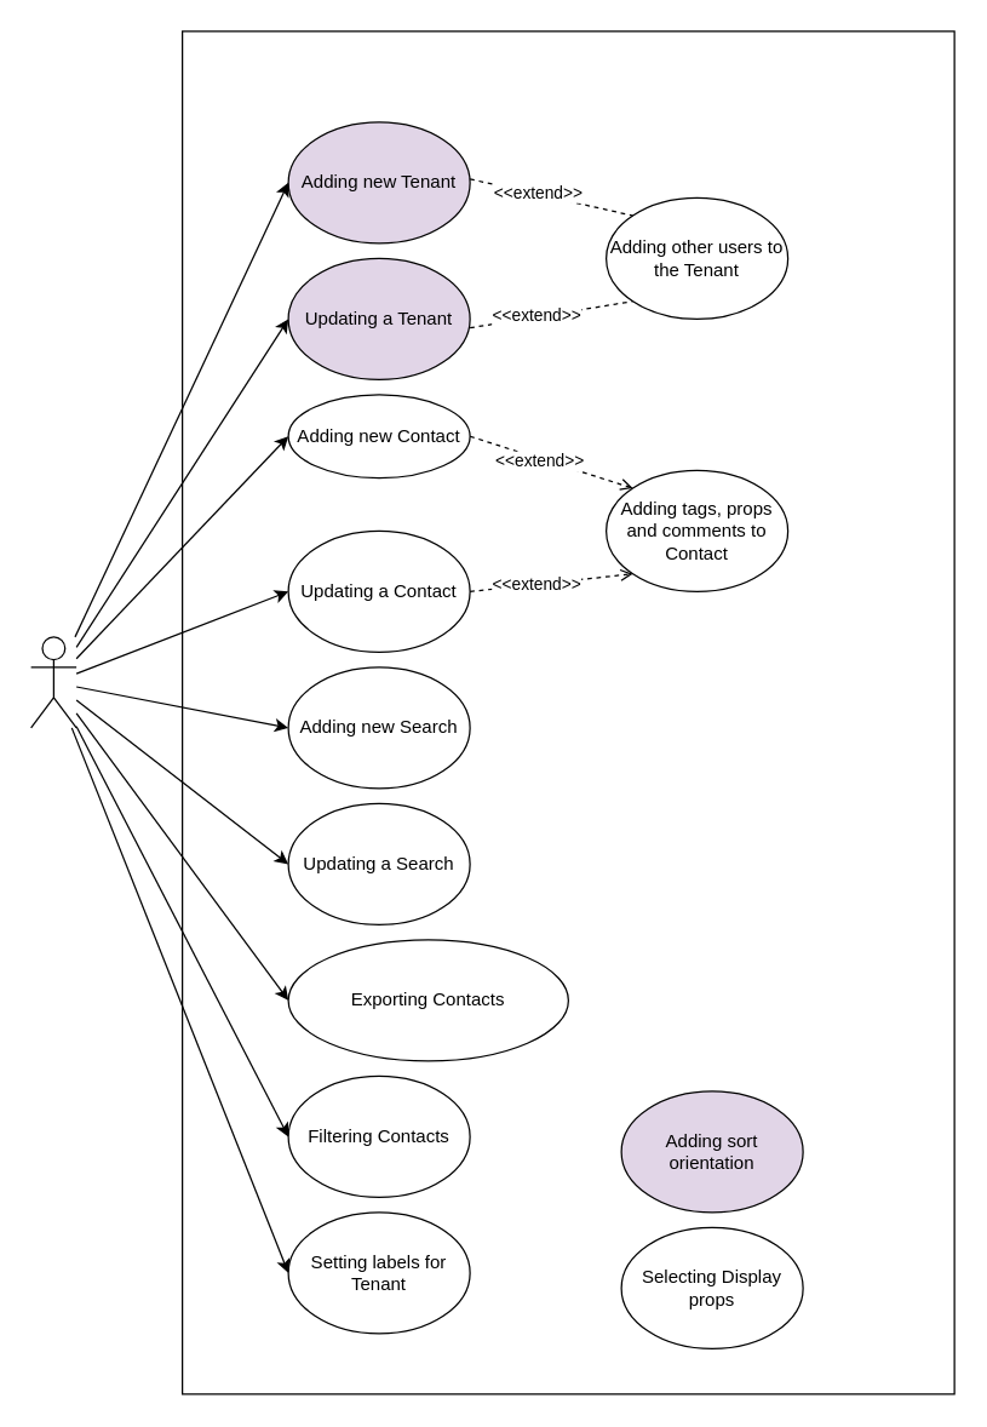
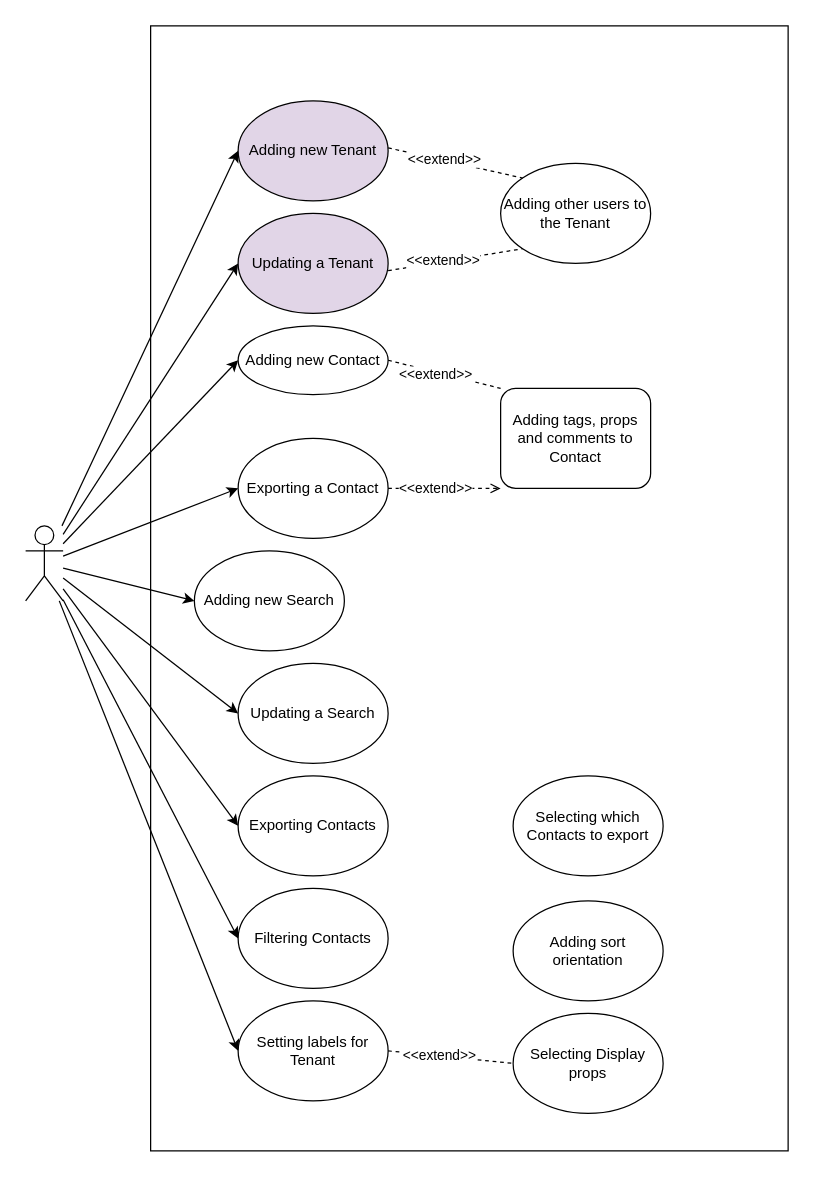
- <mxCell id="15" value="" style="endArrow=open;dashed=1;html=1;rounded=0;entryX=0;entryY=0;entryDx=0;entryDy=0;exitX=1;exitY=0.5;exitDx=0;exitDy=0;" edge="1" parent="1" source="6" target="12"><mxGeometry width="50" height="50" relative="1" as="geometry"><mxPoint x="320" y="400" as="sourcePoint" /><mxPoint x="397.574" y="388.284" as="targetPoint" /></mxGeometry></mxCell>
+ <mxCell id="15" value="" style="endArrow=none;dashed=1;html=1;rounded=0;entryX=0;entryY=0;entryDx=0;entryDy=0;exitX=1;exitY=0.5;exitDx=0;exitDy=0;" edge="1" parent="1" source="6" target="12"><mxGeometry width="50" height="50" relative="1" as="geometry"><mxPoint x="320" y="400" as="sourcePoint" /><mxPoint x="397.574" y="388.284" as="targetPoint" /></mxGeometry></mxCell>
- <mxCell id="12" value="Adding tags, props and comments to Contact" style="ellipse;whiteSpace=wrap;html=1;" vertex="1" parent="1"><mxGeometry x="400" y="310" width="120" height="80" as="geometry" /></mxCell>
+ <mxCell id="12" value="Adding tags, props and comments to Contact" style="whiteSpace=wrap;html=1;rounded=1;" vertex="1" parent="1"><mxGeometry x="400" y="310" width="120" height="80" as="geometry" /></mxCell>
- <mxCell id="7" value="Updating a Contact" style="ellipse;whiteSpace=wrap;html=1;" vertex="1" parent="1"><mxGeometry x="190" y="350" width="120" height="80" as="geometry" /></mxCell>
+ <mxCell id="7" value="Exporting a Contact" style="ellipse;whiteSpace=wrap;html=1;" vertex="1" parent="1"><mxGeometry x="190" y="350" width="120" height="80" as="geometry" /></mxCell>
- <mxCell id="8" value="Adding new Search" style="ellipse;whiteSpace=wrap;html=1;" vertex="1" parent="1"><mxGeometry x="190" y="440" width="120" height="80" as="geometry" /></mxCell>
+ <mxCell id="8" value="Adding new Search" style="ellipse;whiteSpace=wrap;html=1;" vertex="1" parent="1"><mxGeometry x="155" y="440" width="120" height="80" as="geometry" /></mxCell>
- <mxCell id="10" value="Exporting Contacts" style="ellipse;whiteSpace=wrap;html=1;" vertex="1" parent="1"><mxGeometry x="190" y="620" width="185" height="80" as="geometry" /></mxCell>
+ <mxCell id="10" value="Exporting Contacts" style="ellipse;whiteSpace=wrap;html=1;" vertex="1" parent="1"><mxGeometry x="190" y="620" width="120" height="80" as="geometry" /></mxCell>
+ <mxCell id="22" value="Selecting which Contacts to export" style="ellipse;whiteSpace=wrap;html=1;" vertex="1" parent="1"><mxGeometry x="410" y="620" width="120" height="80" as="geometry" /></mxCell>
- <mxCell id="23" value="Adding sort orientation" style="ellipse;whiteSpace=wrap;html=1;fillColor=#e1d5e7;" vertex="1" parent="1"><mxGeometry x="410" y="720" width="120" height="80" as="geometry" /></mxCell>
+ <mxCell id="23" value="Adding sort orientation" style="ellipse;whiteSpace=wrap;html=1;" vertex="1" parent="1"><mxGeometry x="410" y="720" width="120" height="80" as="geometry" /></mxCell>
+ <mxCell id="26" value="" style="endArrow=none;dashed=1;html=1;rounded=0;entryX=0;entryY=0.5;entryDx=0;entryDy=0;exitX=1;exitY=0.5;exitDx=0;exitDy=0;" edge="1" parent="1" source="24" target="25"><mxGeometry width="50" height="50" relative="1" as="geometry"><mxPoint x="319.04" y="767.2" as="sourcePoint" /><mxPoint x="420" y="770" as="targetPoint" /></mxGeometry></mxCell>
+ <mxCell id="27" value="&amp;lt;&amp;lt;extend&amp;gt;&amp;gt;" style="edgeLabel;html=1;align=center;verticalAlign=middle;resizable=0;points=[];" vertex="1" connectable="0" parent="26"><mxGeometry x="-0.184" y="1" relative="1" as="geometry"><mxPoint as="offset" /></mxGeometry></mxCell>
